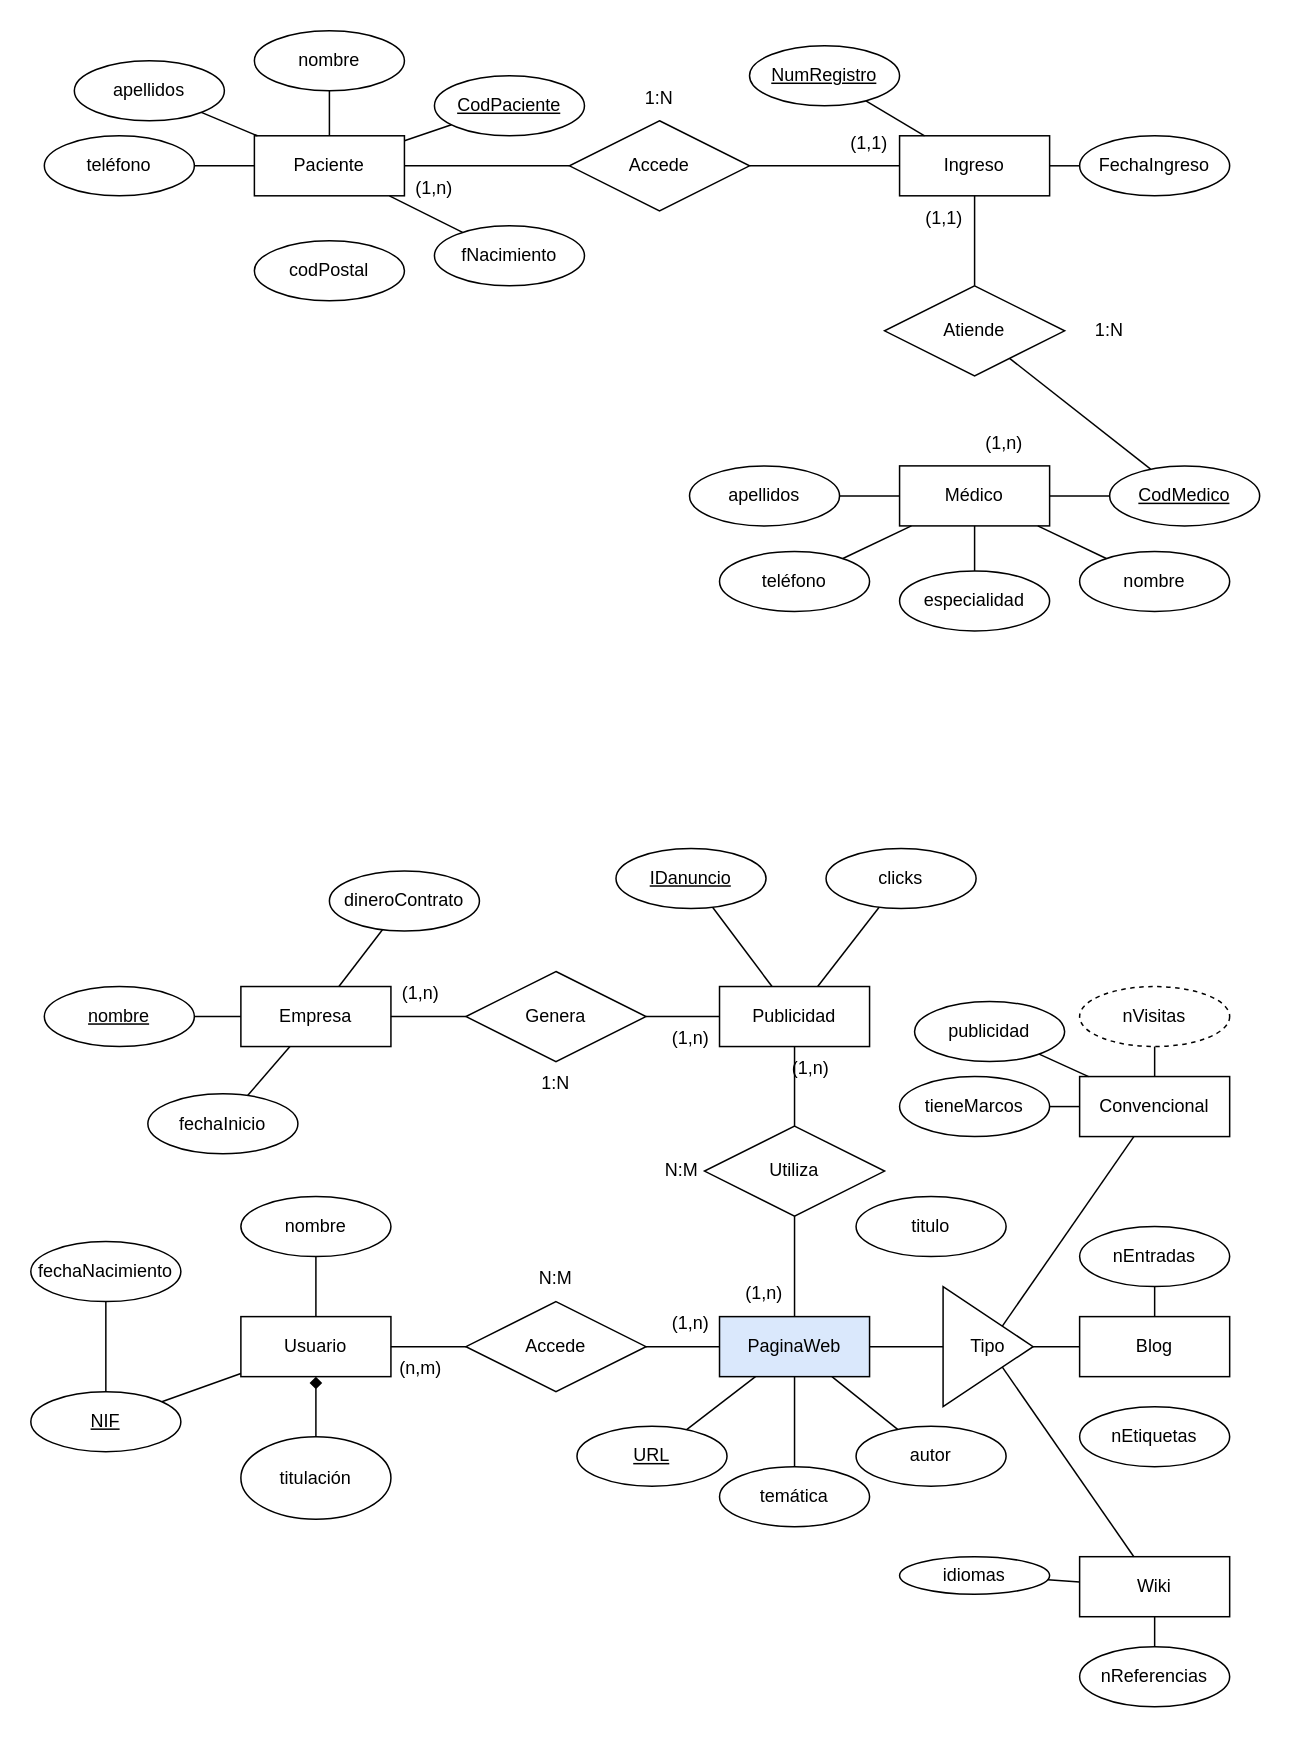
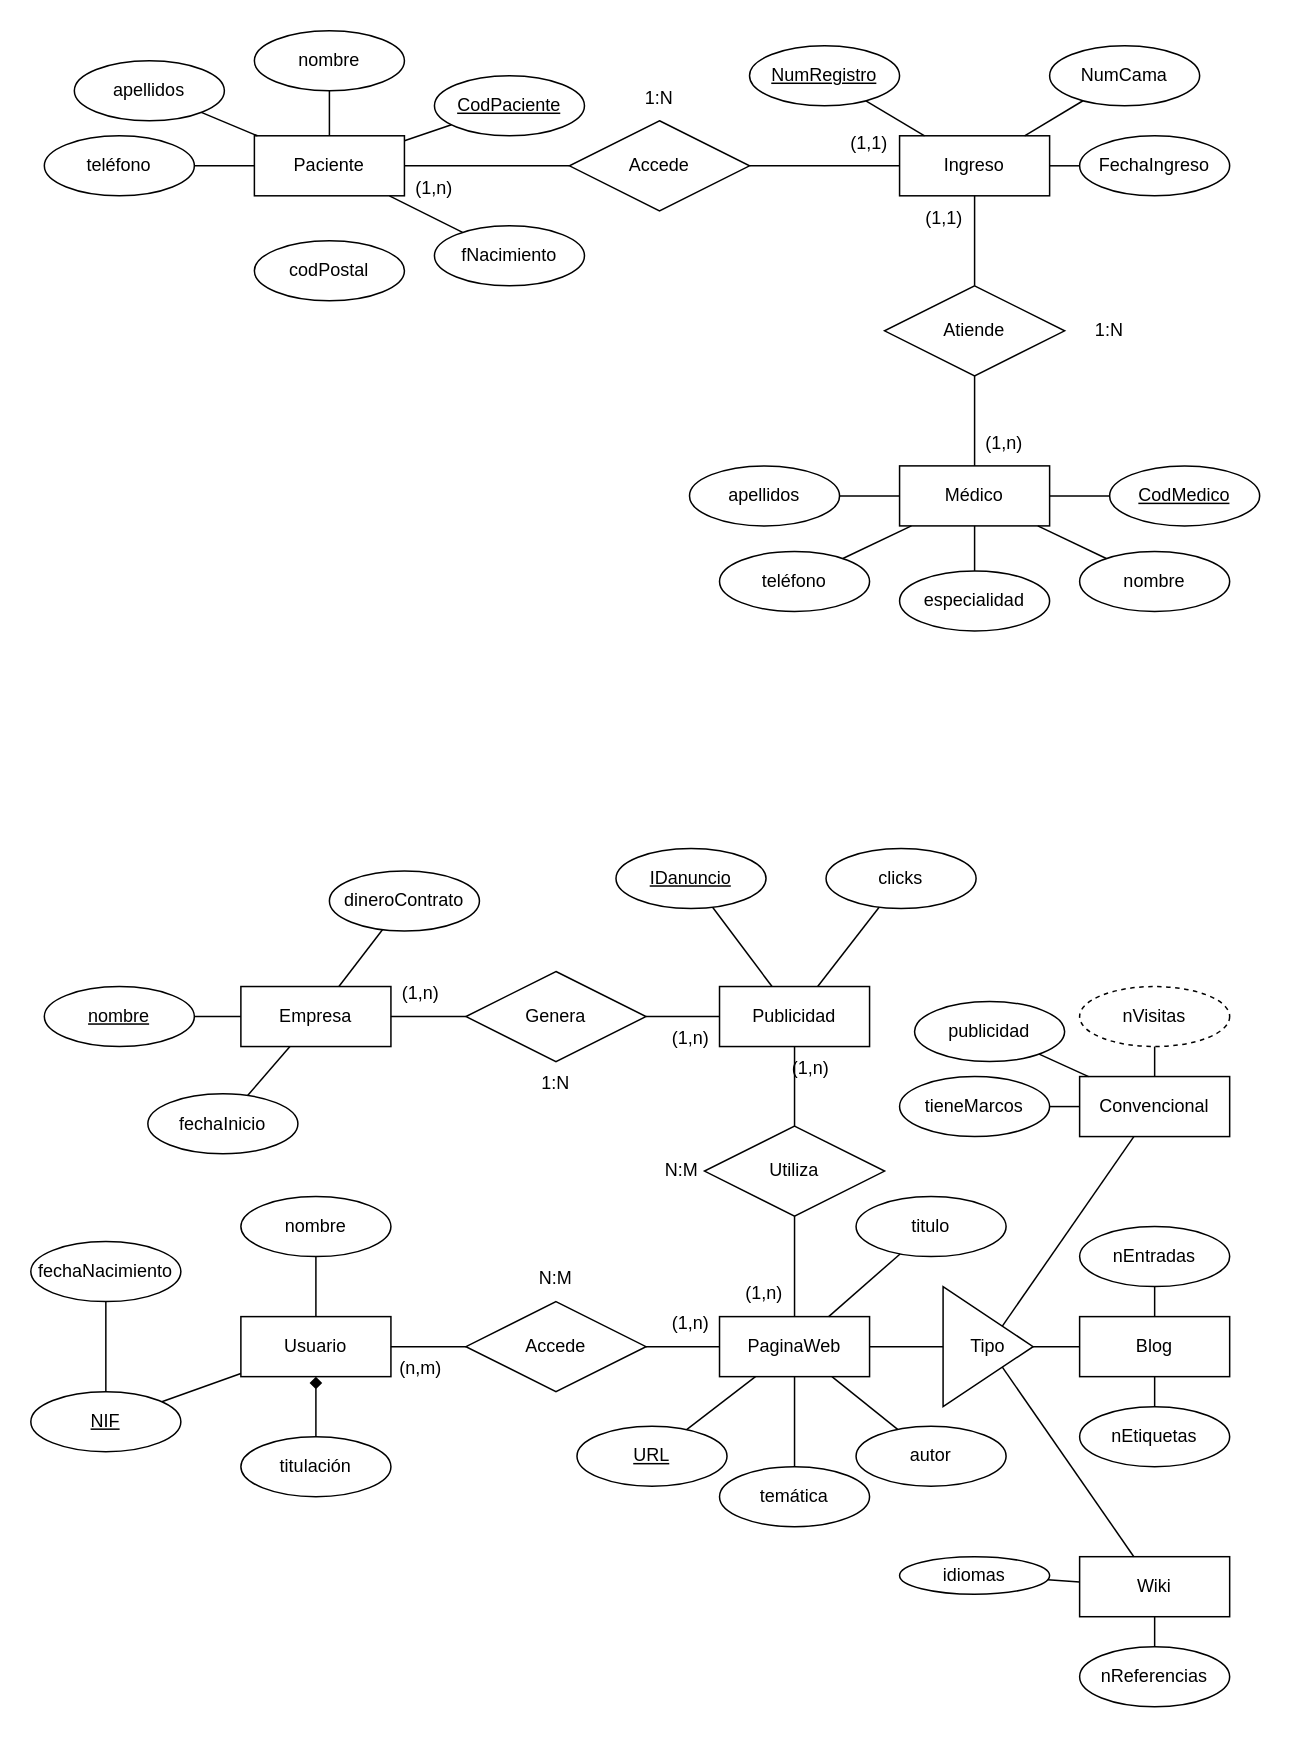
+ <mxCell id="31" value="NumCama" style="ellipse;whiteSpace=wrap;html=1;align=center;" parent="1" vertex="1"><mxGeometry x="699" y="30" width="100" height="40" as="geometry" /></mxCell>
+ <mxCell id="32" value="" style="endArrow=none;html=1;rounded=0;" parent="1" source="27" target="31" edge="1"><mxGeometry relative="1" as="geometry"><mxPoint x="449" y="100" as="sourcePoint" /><mxPoint x="449" y="90" as="targetPoint" /></mxGeometry></mxCell>
- <mxCell id="37" value="" style="endArrow=none;html=1;rounded=0;" edge="1" parent="1" source="36" target="19"><mxGeometry relative="1" as="geometry"><mxPoint x="659" y="140" as="sourcePoint" /><mxPoint x="659" y="210" as="targetPoint" /></mxGeometry></mxCell>
+ <mxCell id="37" value="" style="endArrow=none;html=1;rounded=0;" edge="1" parent="1" source="36" target="16"><mxGeometry relative="1" as="geometry"><mxPoint x="659" y="140" as="sourcePoint" /><mxPoint x="659" y="210" as="targetPoint" /></mxGeometry></mxCell>
+ <mxCell id="66" value="" style="endArrow=none;html=1;rounded=0;" edge="1" parent="1" source="65" target="53"><mxGeometry relative="1" as="geometry"><mxPoint x="916" y="557" as="sourcePoint" /><mxPoint x="529" y="857" as="targetPoint" /></mxGeometry></mxCell>
- <mxCell id="53" value="PaginaWeb" style="whiteSpace=wrap;html=1;align=center;fillColor=#dae8fc;" vertex="1" parent="1"><mxGeometry x="479" y="877" width="100" height="40" as="geometry" /></mxCell>
+ <mxCell id="53" value="PaginaWeb" style="whiteSpace=wrap;html=1;align=center;" vertex="1" parent="1"><mxGeometry x="479" y="877" width="100" height="40" as="geometry" /></mxCell>
+ <mxCell id="82" value="" style="endArrow=none;html=1;rounded=0;" edge="1" parent="1" source="81" target="60"><mxGeometry relative="1" as="geometry"><mxPoint x="830" y="932" as="sourcePoint" /><mxPoint x="769" y="997" as="targetPoint" /></mxGeometry></mxCell>
- <mxCell id="51" value="titulación" style="ellipse;whiteSpace=wrap;html=1;align=center;" vertex="1" parent="1"><mxGeometry x="160" y="957" width="100" height="55" as="geometry" /></mxCell>
+ <mxCell id="51" value="titulación" style="ellipse;whiteSpace=wrap;html=1;align=center;" vertex="1" parent="1"><mxGeometry x="160" y="957" width="100" height="40" as="geometry" /></mxCell>
